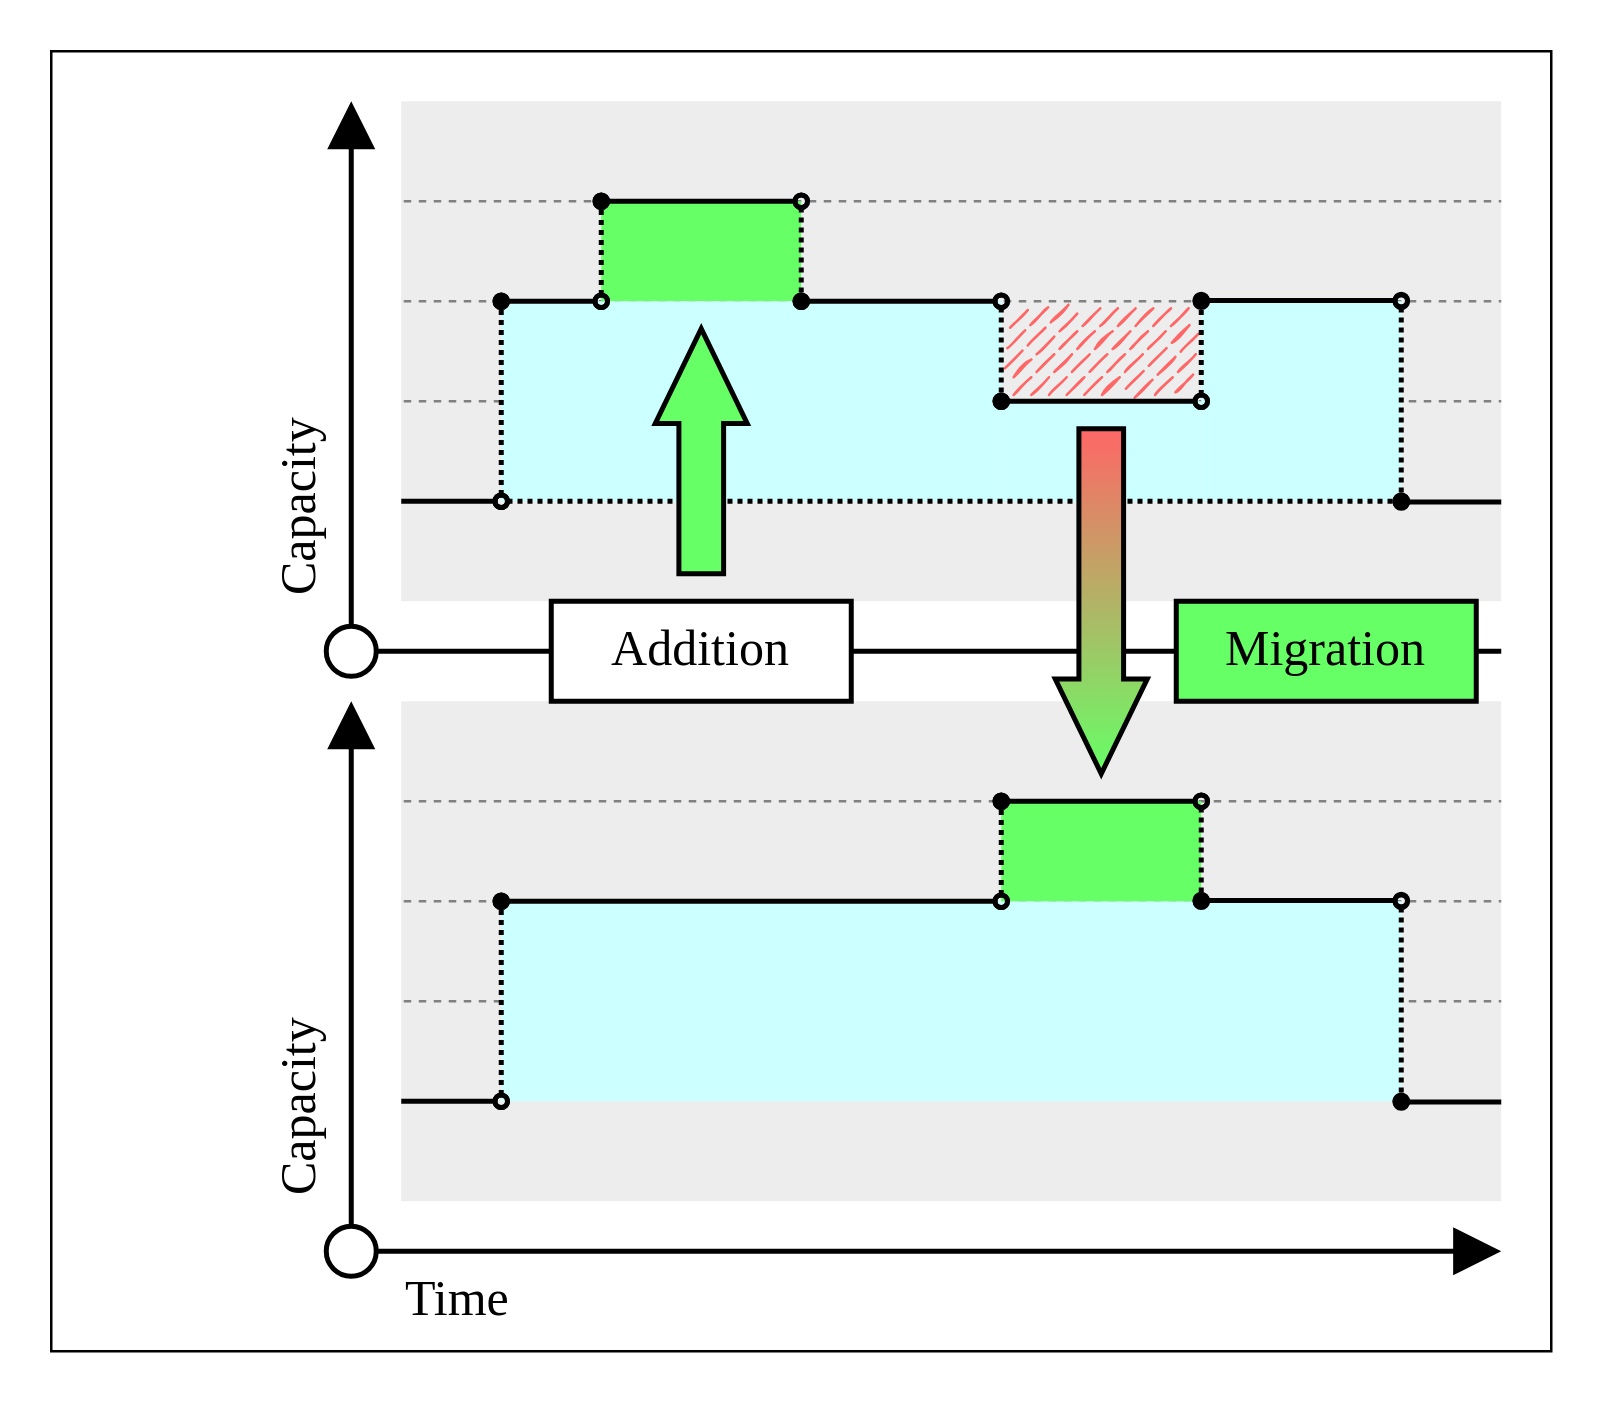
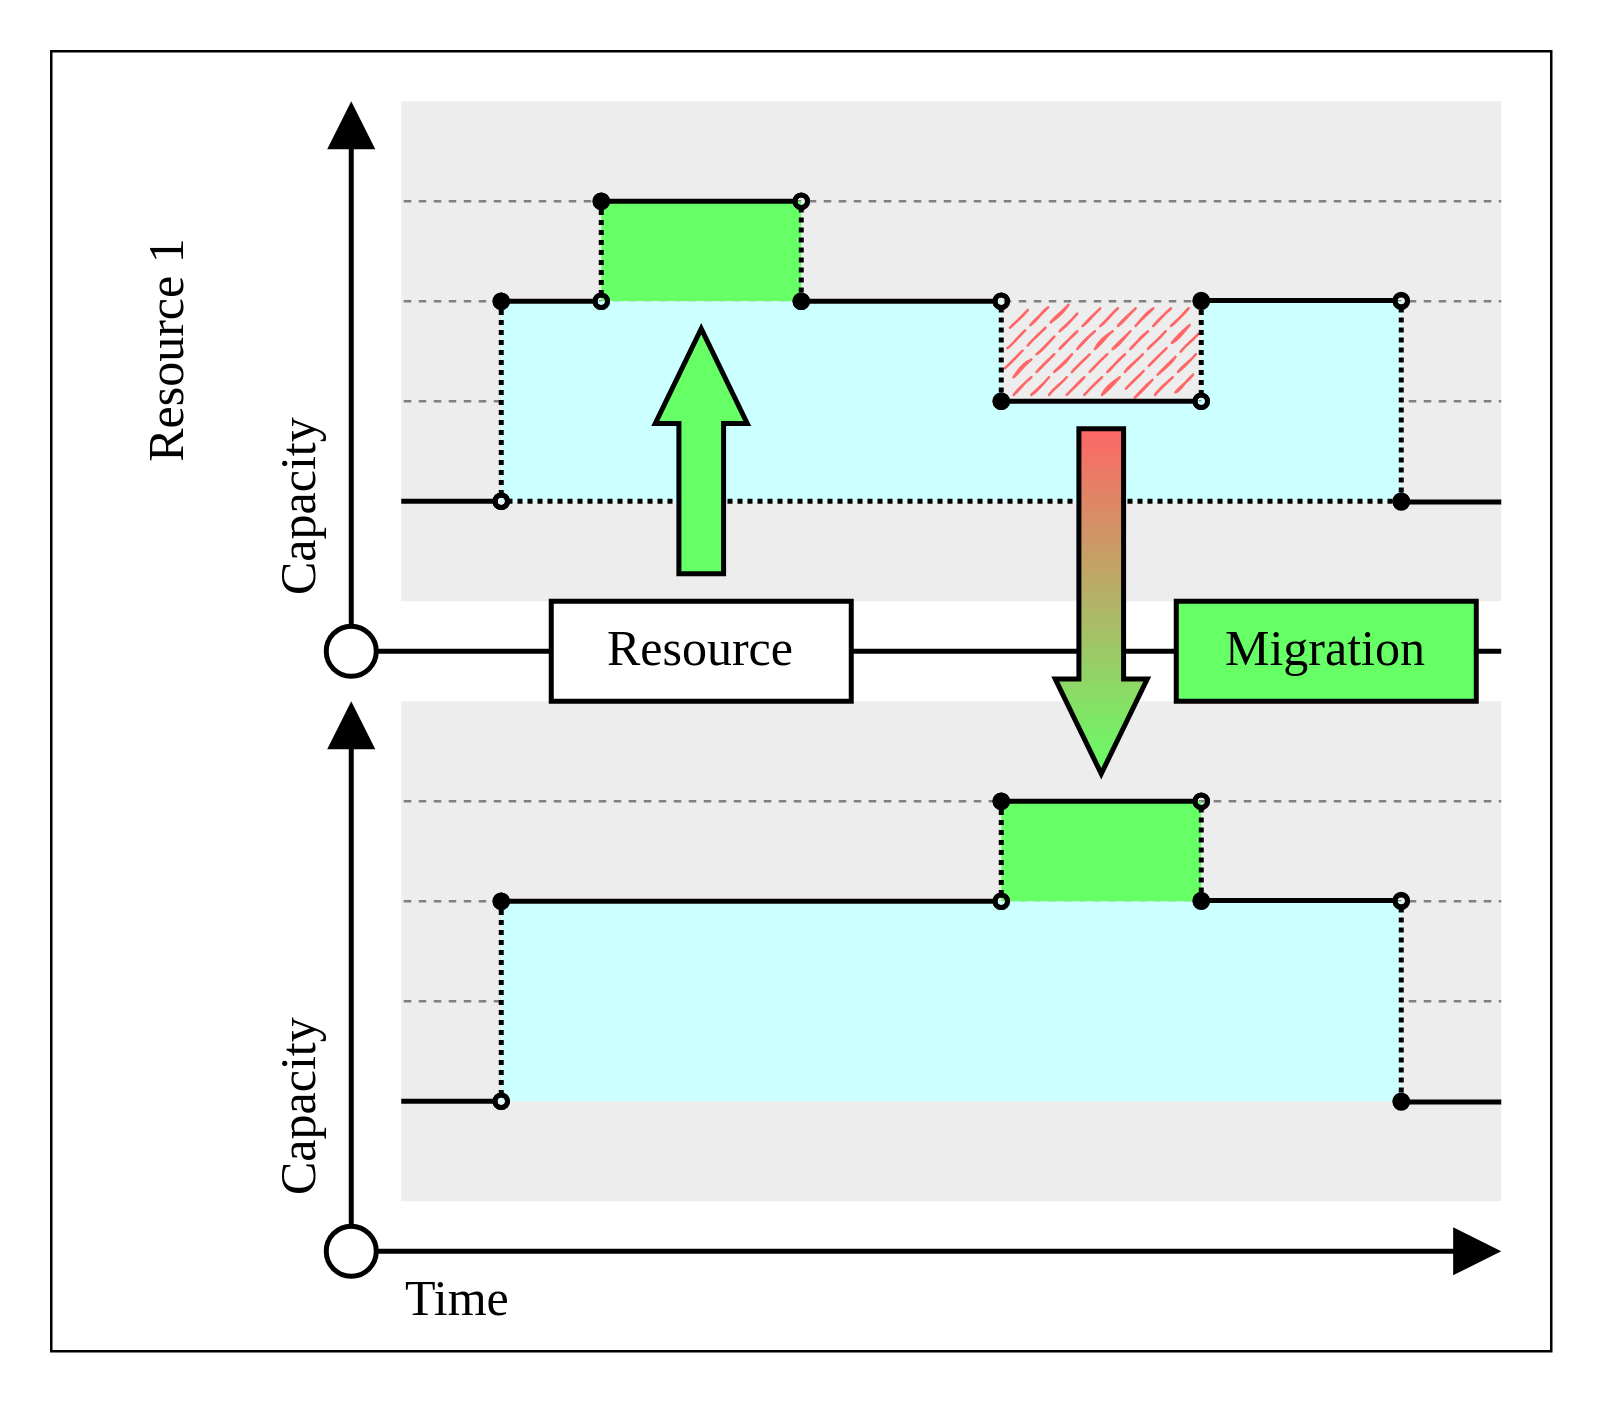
+ <mxCell id="36" value="Resource 1" style="text;html=1;strokeColor=none;fillColor=none;align=center;verticalAlign=bottom;whiteSpace=wrap;rounded=0;glass=0;sketch=0;fillStyle=auto;sketchStyle=rough;fontFamily=Verdana;fontSize=20;horizontal=0;container=0;" vertex="1" parent="1"><mxGeometry x="40" y="40" width="40" height="200" as="geometry" /></mxCell>
- <mxCell id="48" value="Addition" style="rounded=0;whiteSpace=wrap;html=1;fontSize=20;fontFamily=Verdana;strokeWidth=2;verticalAlign=top;" vertex="1" parent="1"><mxGeometry x="220" y="240" width="120" height="40" as="geometry" /></mxCell>
+ <mxCell id="48" value="Resource" style="rounded=0;whiteSpace=wrap;html=1;fontSize=20;fontFamily=Verdana;strokeWidth=2;verticalAlign=top;" vertex="1" parent="1"><mxGeometry x="220" y="240" width="120" height="40" as="geometry" /></mxCell>
